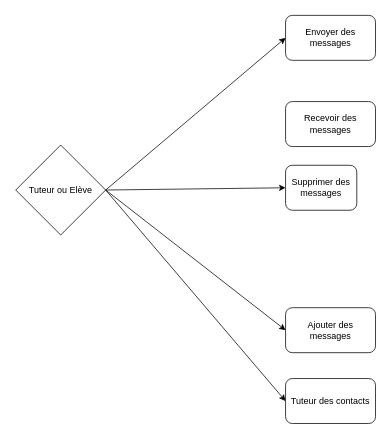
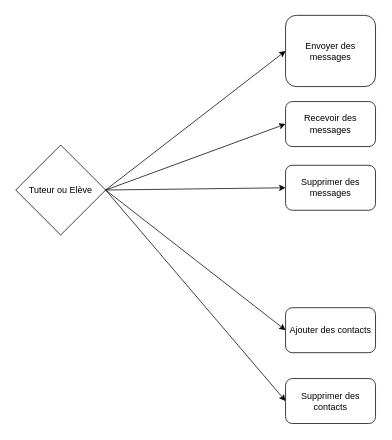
- <mxCell id="3" value="Envoyer des messages" style="rounded=1;whiteSpace=wrap;html=1;" parent="1" vertex="1"><mxGeometry x="380" y="20" width="120" height="60" as="geometry" /></mxCell>
+ <mxCell id="3" value="Envoyer des messages" style="rounded=1;whiteSpace=wrap;html=1;" parent="1" vertex="1"><mxGeometry x="380" y="20" width="120" height="95" as="geometry" /></mxCell>
+ <mxCell id="8" value="" style="endArrow=classic;html=1;rounded=0;exitX=1;exitY=0.5;exitDx=0;exitDy=0;entryX=0;entryY=0.5;entryDx=0;entryDy=0;" parent="1" source="2" target="7" edge="1"><mxGeometry width="50" height="50" relative="1" as="geometry"><mxPoint x="370" y="260" as="sourcePoint" /><mxPoint x="420" y="210" as="targetPoint" /></mxGeometry></mxCell>
- <mxCell id="9" value="Supprimer des messages" style="rounded=1;whiteSpace=wrap;html=1;" parent="1" vertex="1"><mxGeometry x="380" y="220" width="95" height="60" as="geometry" /></mxCell>
+ <mxCell id="9" value="Supprimer des messages" style="rounded=1;whiteSpace=wrap;html=1;" parent="1" vertex="1"><mxGeometry x="380" y="220" width="120" height="60" as="geometry" /></mxCell>
- <mxCell id="4" value="Ajouter des messages" style="rounded=1;whiteSpace=wrap;html=1;" parent="1" vertex="1"><mxGeometry x="380" y="410" width="120" height="60" as="geometry" /></mxCell>
+ <mxCell id="4" value="Ajouter des contacts" style="rounded=1;whiteSpace=wrap;html=1;" parent="1" vertex="1"><mxGeometry x="380" y="410" width="120" height="60" as="geometry" /></mxCell>
- <mxCell id="11" value="Tuteur des contacts" style="rounded=1;whiteSpace=wrap;html=1;" parent="1" vertex="1"><mxGeometry x="380" y="504.5" width="120" height="60" as="geometry" /></mxCell>
+ <mxCell id="11" value="Supprimer des contacts" style="rounded=1;whiteSpace=wrap;html=1;" parent="1" vertex="1"><mxGeometry x="380" y="504.5" width="120" height="60" as="geometry" /></mxCell>
